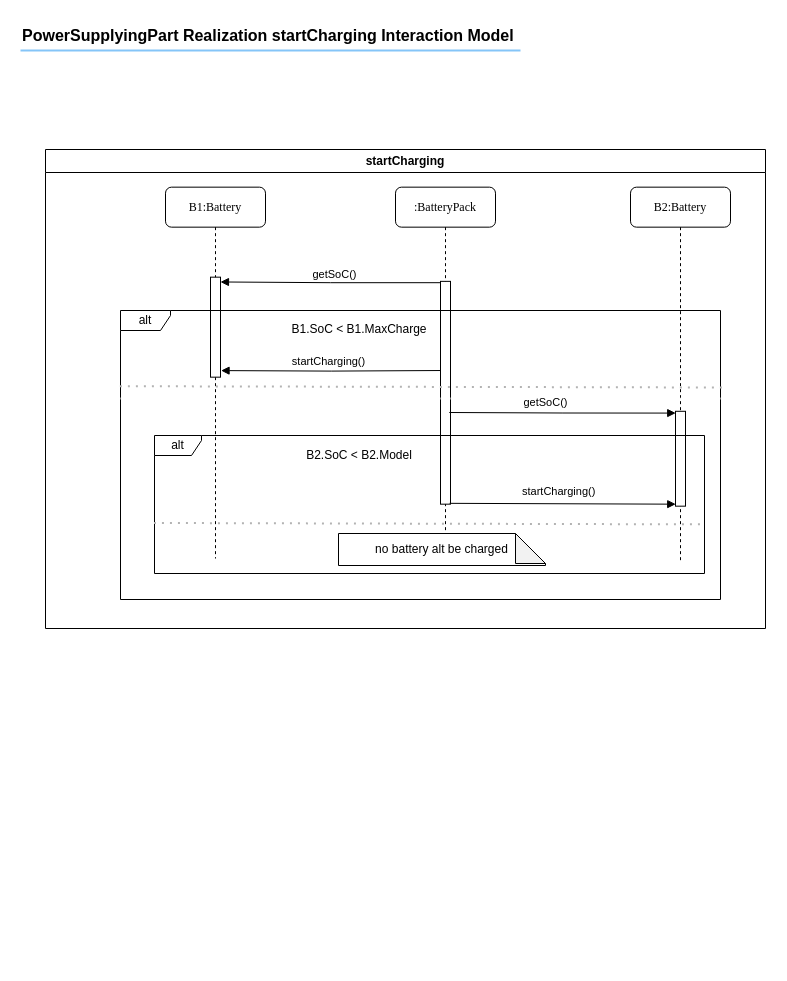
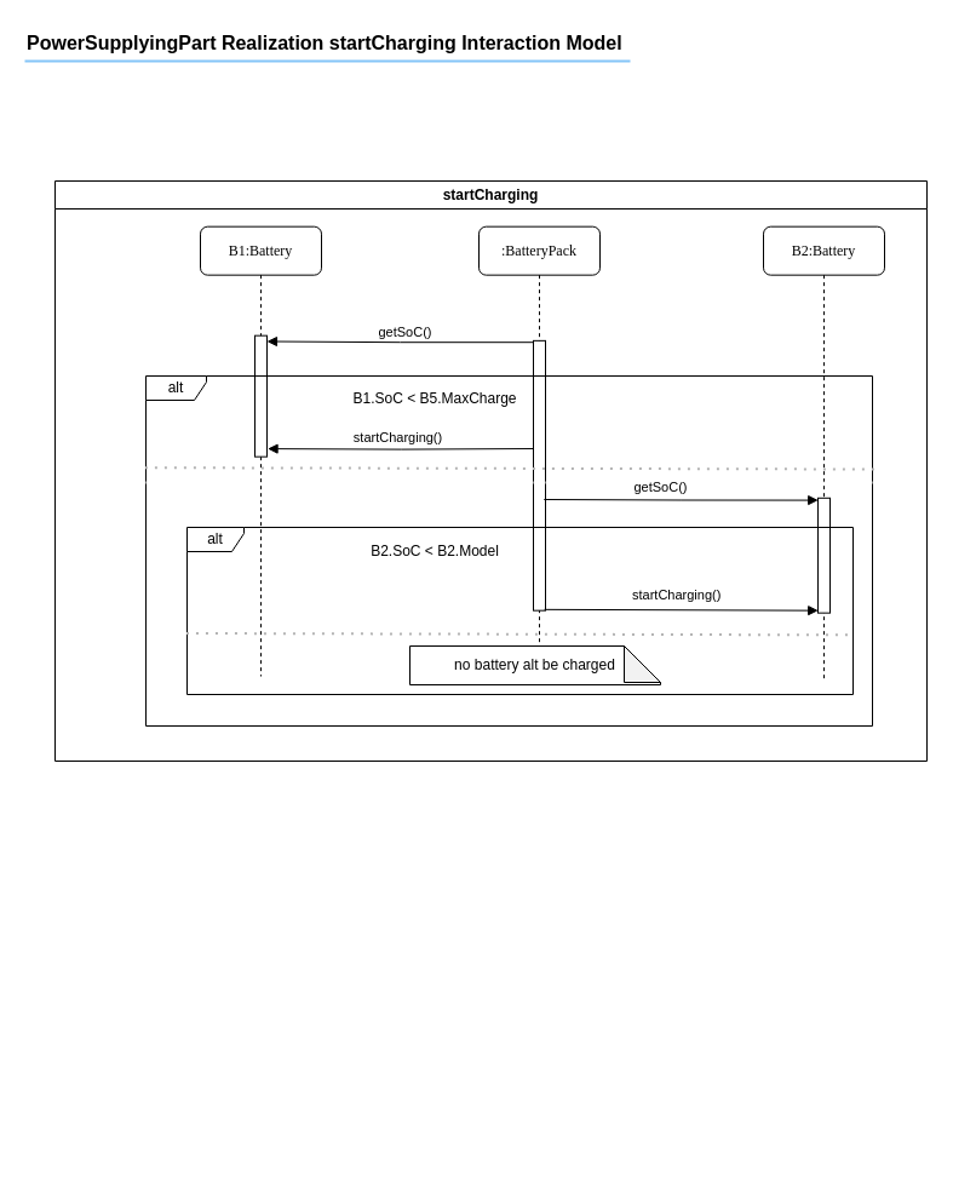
- <mxCell id="18" value="B1.SoC &amp;lt; B1.MaxCharge" style="text;html=1;align=center;verticalAlign=middle;whiteSpace=wrap;rounded=0;fillColor=default;" vertex="1" parent="11"><mxGeometry x="245" y="165" width="138" height="30" as="geometry" /></mxCell>
+ <mxCell id="18" value="B1.SoC &amp;lt; B5.MaxCharge" style="text;html=1;align=center;verticalAlign=middle;whiteSpace=wrap;rounded=0;fillColor=default;" vertex="1" parent="11"><mxGeometry x="245" y="165" width="138" height="30" as="geometry" /></mxCell>
